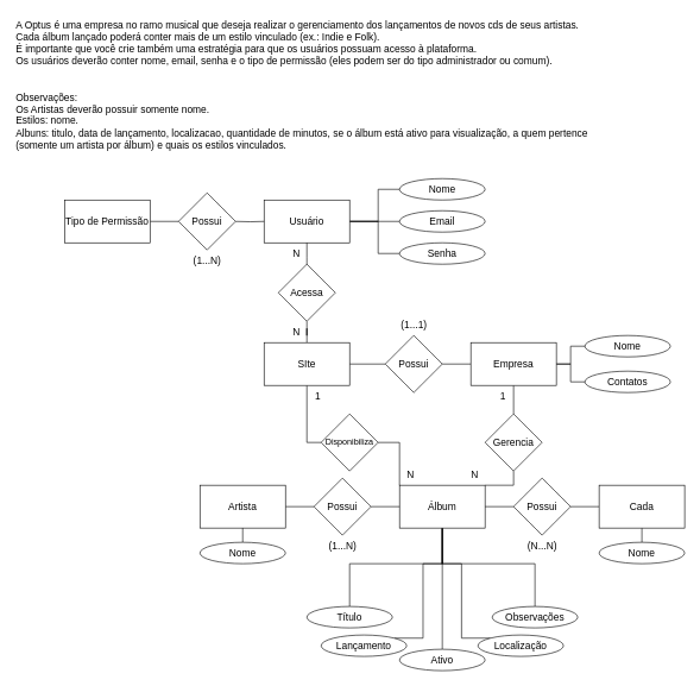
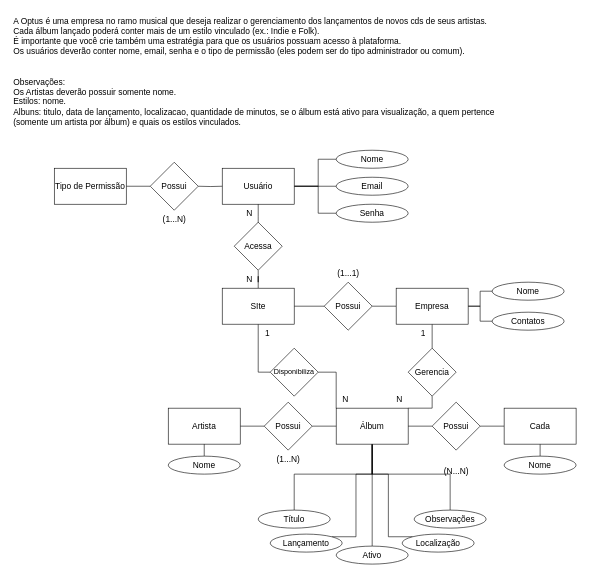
- <mxCell id="64" value="&lt;font style=&quot;font-size: 14px;&quot;&gt;(N...N)&lt;/font&gt;" style="text;html=1;align=center;verticalAlign=middle;resizable=0;points=[];autosize=1;strokeColor=none;fillColor=none;" vertex="1" parent="1"><mxGeometry x="730" y="750" width="60" height="30" as="geometry" /></mxCell>
+ <mxCell id="64" value="&lt;font style=&quot;font-size: 14px;&quot;&gt;(N...N)&lt;/font&gt;" style="text;html=1;align=center;verticalAlign=middle;resizable=0;points=[];autosize=1;strokeColor=none;fillColor=none;" vertex="1" parent="1"><mxGeometry x="730" y="770" width="60" height="30" as="geometry" /></mxCell>
